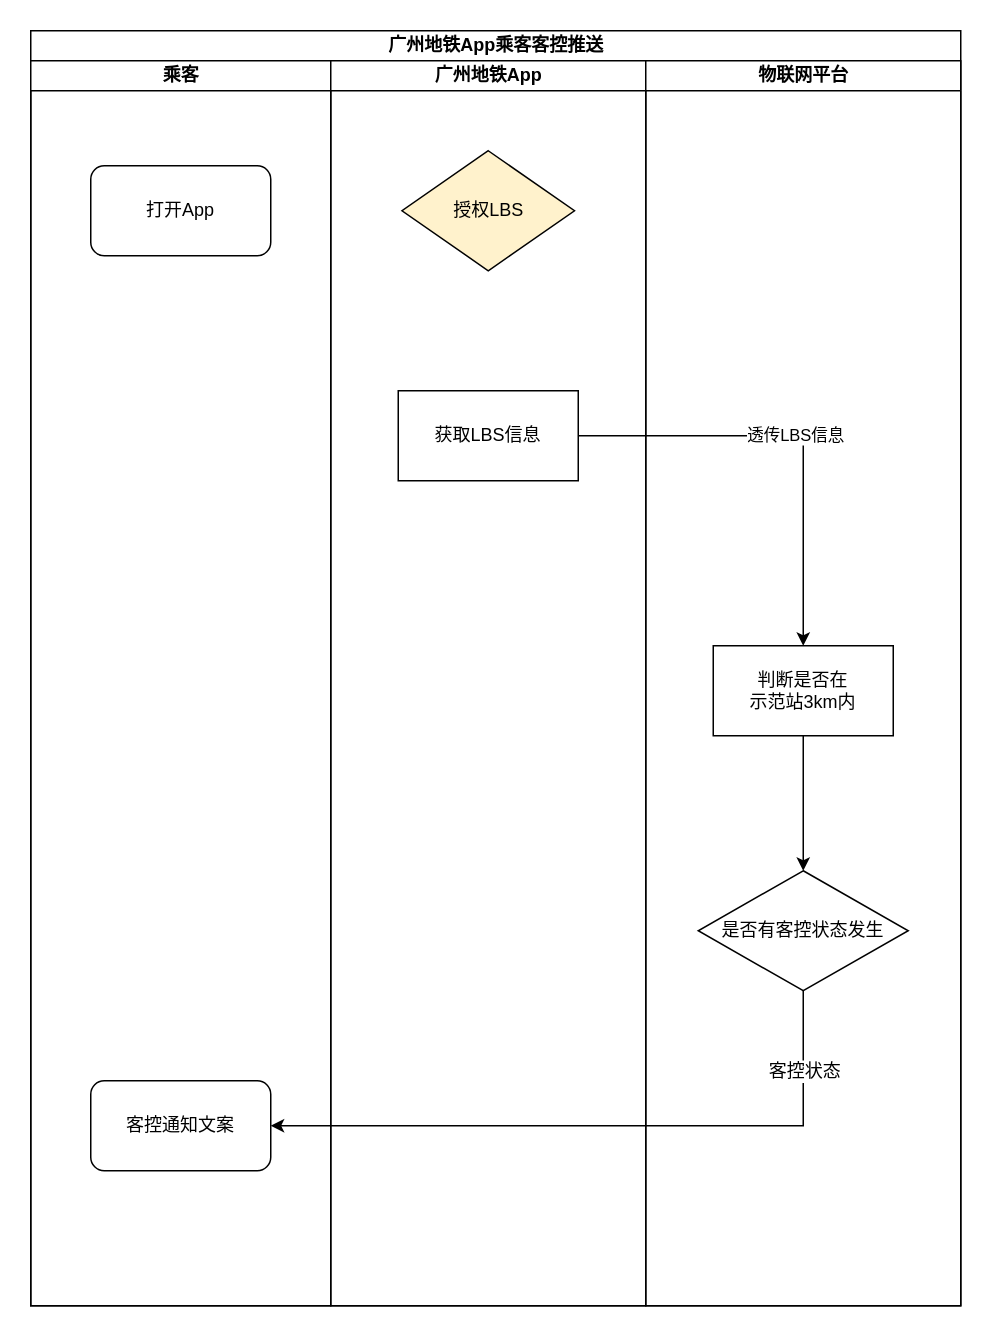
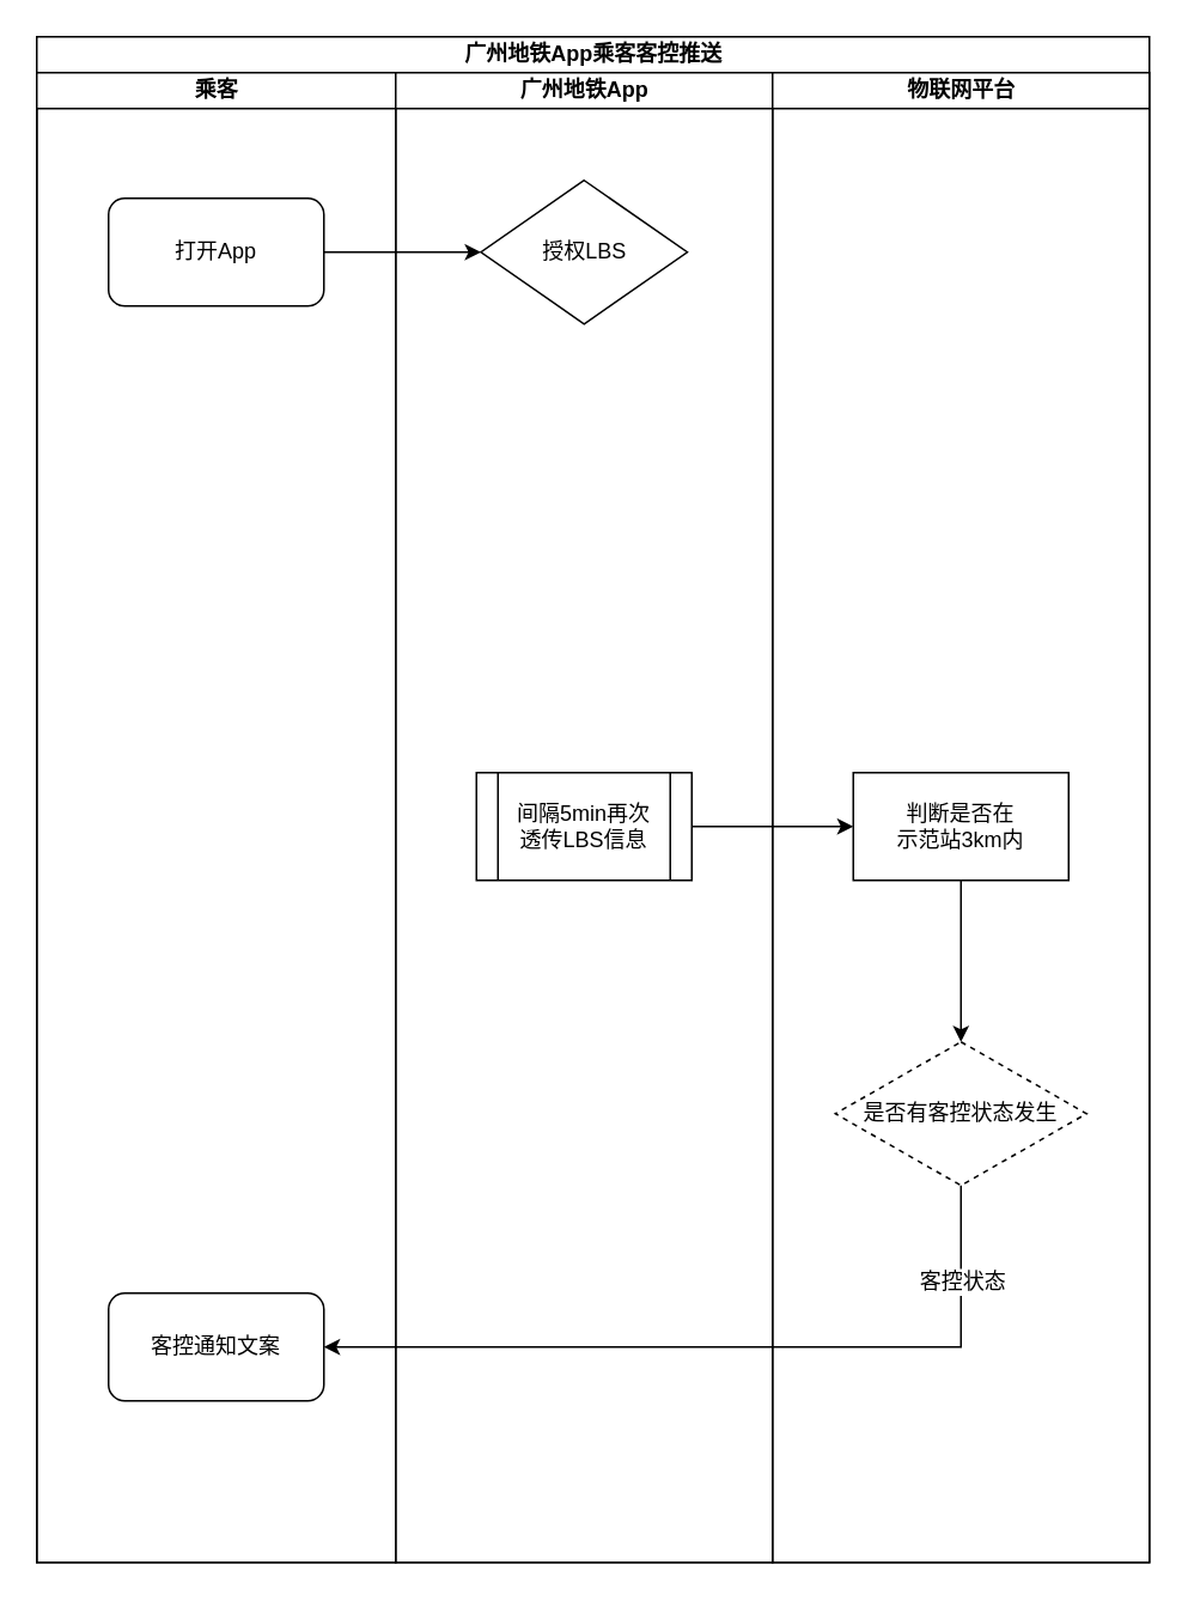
+ <mxCell id="14" style="edgeStyle=orthogonalEdgeStyle;rounded=0;orthogonalLoop=1;jettySize=auto;html=1;exitX=1;exitY=0.5;exitDx=0;exitDy=0;entryX=0;entryY=0.5;entryDx=0;entryDy=0;" edge="1" parent="2" source="4" target="7"><mxGeometry relative="1" as="geometry" /></mxCell>
- <mxCell id="7" value="授权LBS" style="rhombus;whiteSpace=wrap;html=1;fillColor=#fff2cc;" vertex="1" parent="6"><mxGeometry x="47.5" y="60" width="115" height="80" as="geometry" /></mxCell>
+ <mxCell id="7" value="授权LBS" style="rhombus;whiteSpace=wrap;html=1;" vertex="1" parent="6"><mxGeometry x="47.5" y="60" width="115" height="80" as="geometry" /></mxCell>
- <mxCell id="8" value="获取LBS信息" style="rounded=0;whiteSpace=wrap;html=1;" vertex="1" parent="6"><mxGeometry x="45" y="220" width="120" height="60" as="geometry" /></mxCell>
- <mxCell id="17" value="透传LBS信息" style="edgeStyle=orthogonalEdgeStyle;rounded=0;orthogonalLoop=1;jettySize=auto;html=1;exitX=1;exitY=0.5;exitDx=0;exitDy=0;entryX=0.5;entryY=0;entryDx=0;entryDy=0;" edge="1" parent="2" source="8" target="12"><mxGeometry relative="1" as="geometry" /></mxCell>
+ <mxCell id="9" value="间隔5min再次&lt;br&gt;透传LBS信息&lt;br&gt;" style="shape=process;whiteSpace=wrap;html=1;backgroundOutline=1;" vertex="1" parent="6"><mxGeometry x="45" y="390" width="120" height="60" as="geometry" /></mxCell>
+ <mxCell id="18" style="edgeStyle=orthogonalEdgeStyle;rounded=0;orthogonalLoop=1;jettySize=auto;html=1;exitX=1;exitY=0.5;exitDx=0;exitDy=0;entryX=0;entryY=0.5;entryDx=0;entryDy=0;" edge="1" parent="2" source="9" target="12"><mxGeometry relative="1" as="geometry" /></mxCell>
- <mxCell id="13" value="是否有客控状态发生" style="rhombus;whiteSpace=wrap;html=1;" vertex="1" parent="10"><mxGeometry x="35" y="540" width="140" height="80" as="geometry" /></mxCell>
+ <mxCell id="13" value="是否有客控状态发生" style="rhombus;whiteSpace=wrap;html=1;dashed=1;" vertex="1" parent="10"><mxGeometry x="35" y="540" width="140" height="80" as="geometry" /></mxCell>
